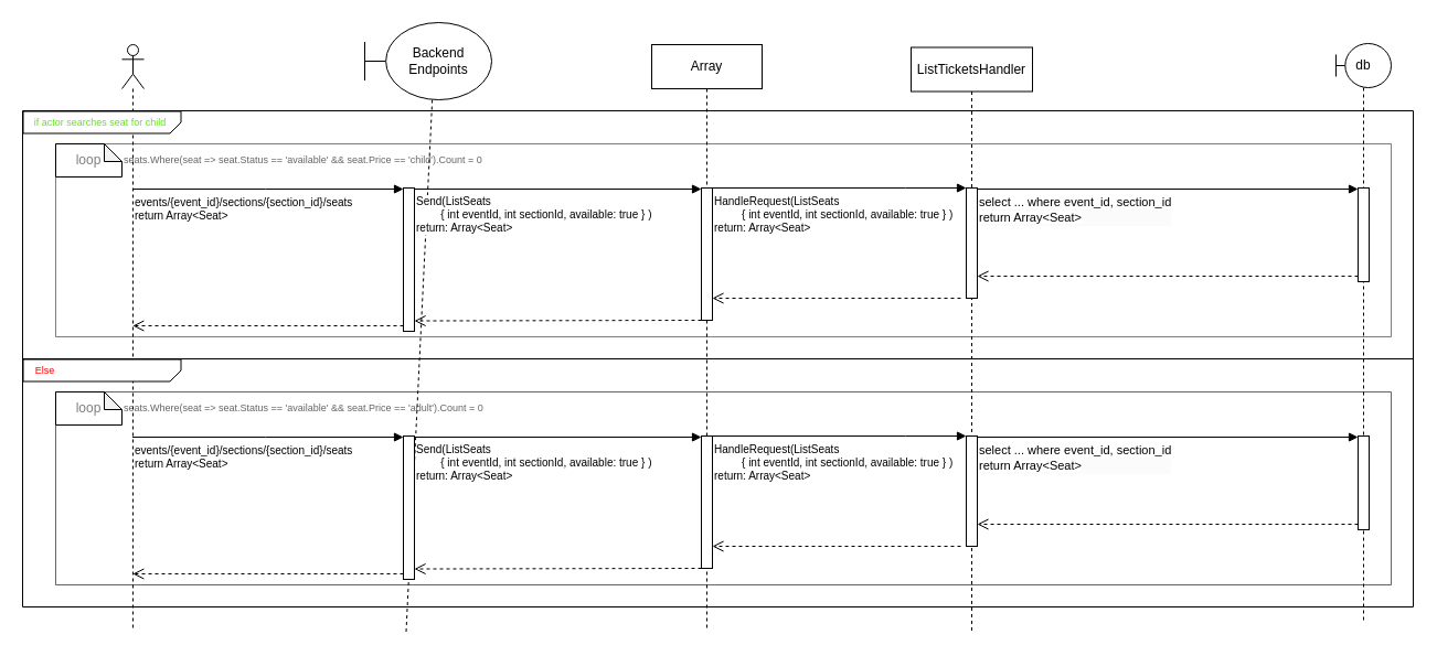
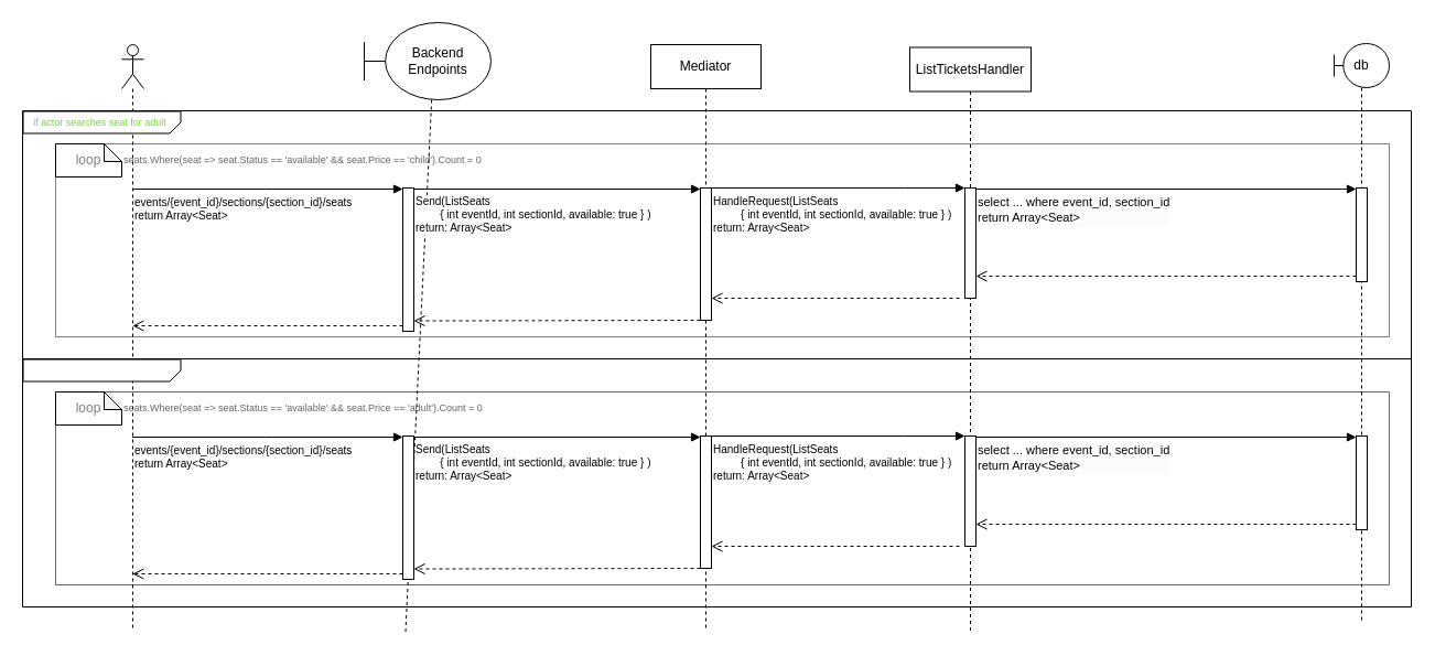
- <mxCell id="2" value="Array" style="shape=umlLifeline;perimeter=lifelinePerimeter;whiteSpace=wrap;html=1;container=1;dropTarget=0;collapsible=0;recursiveResize=0;outlineConnect=0;portConstraint=eastwest;newEdgeStyle={&quot;curved&quot;:0,&quot;rounded&quot;:0};" parent="1" vertex="1"><mxGeometry x="590" y="40.01" width="100" height="529.99" as="geometry" /></mxCell>
+ <mxCell id="2" value="Mediator" style="shape=umlLifeline;perimeter=lifelinePerimeter;whiteSpace=wrap;html=1;container=1;dropTarget=0;collapsible=0;recursiveResize=0;outlineConnect=0;portConstraint=eastwest;newEdgeStyle={&quot;curved&quot;:0,&quot;rounded&quot;:0};" parent="1" vertex="1"><mxGeometry x="590" y="40.01" width="100" height="529.99" as="geometry" /></mxCell>
- <mxCell id="43" value="if actor searches seat for child" style="text;html=1;align=center;verticalAlign=middle;resizable=0;points=[];autosize=1;strokeColor=none;fillColor=none;fontSize=9;fontColor=#58ec09;" vertex="1" parent="1"><mxGeometry x="20" y="100.5" width="140" height="20" as="geometry" /></mxCell>
+ <mxCell id="43" value="if actor searches seat for adult" style="text;html=1;align=center;verticalAlign=middle;resizable=0;points=[];autosize=1;strokeColor=none;fillColor=none;fontSize=9;fontColor=#58ec09;" vertex="1" parent="1"><mxGeometry x="20" y="100.5" width="140" height="20" as="geometry" /></mxCell>
- <mxCell id="39" value="Else" style="text;html=1;align=center;verticalAlign=middle;resizable=0;points=[];autosize=1;strokeColor=none;fillColor=none;fontSize=9;fontColor=#ff0000;" vertex="1" parent="37"><mxGeometry y="225.5" width="40" height="20" as="geometry" /></mxCell>
